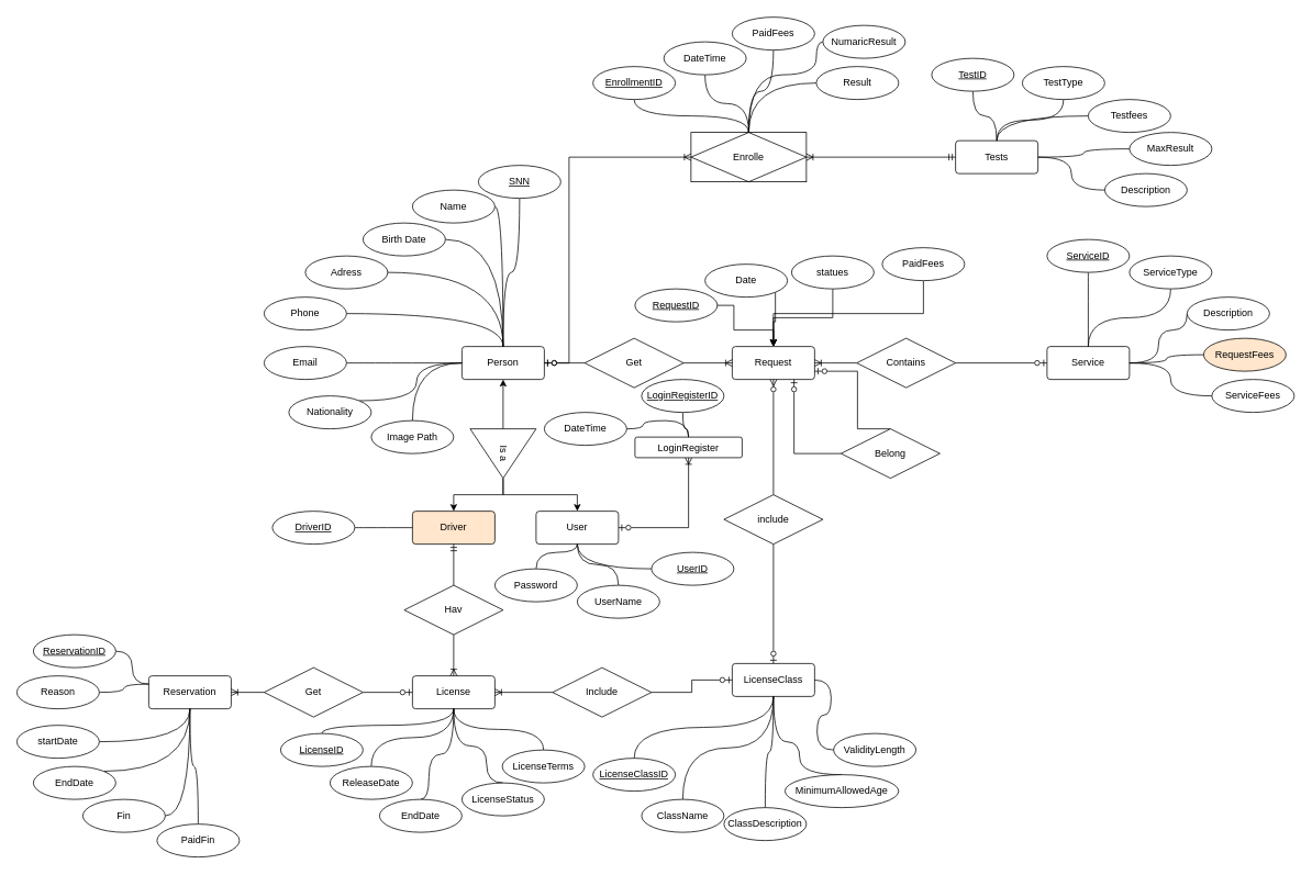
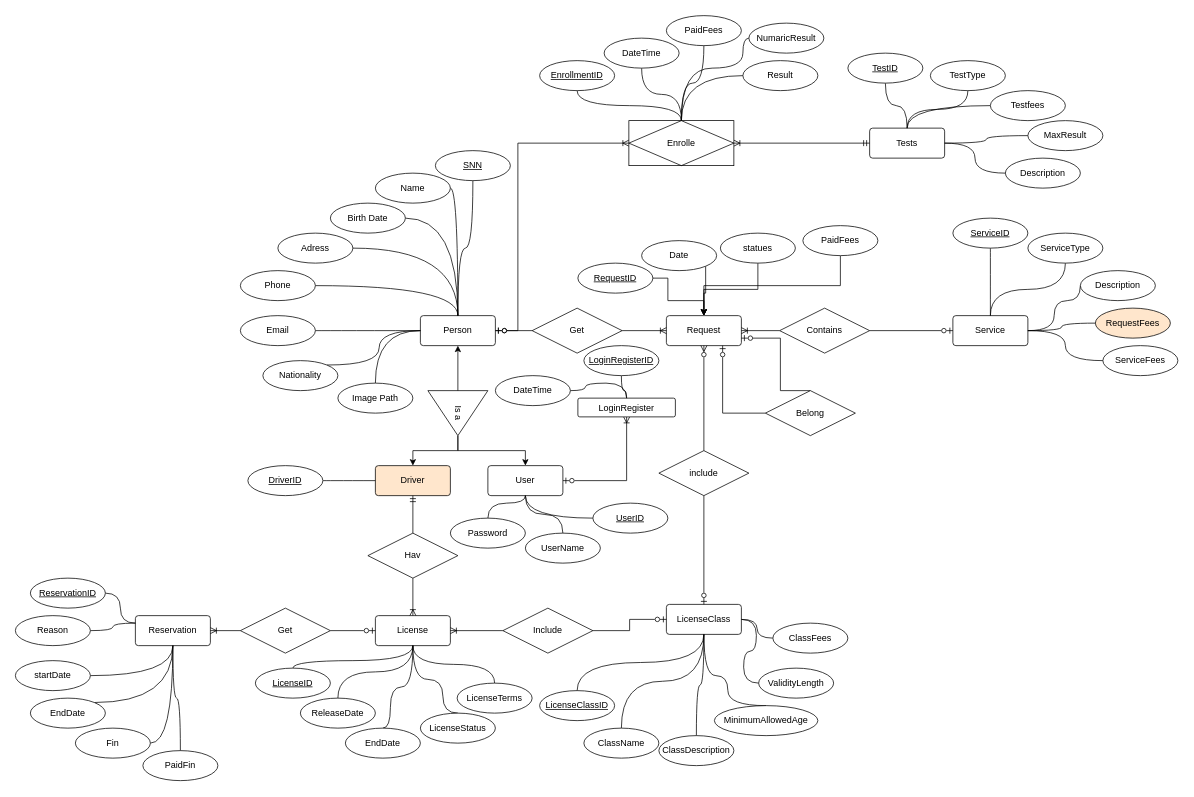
+ <mxCell id="68" style="edgeStyle=orthogonalEdgeStyle;rounded=0;orthogonalLoop=1;jettySize=auto;html=1;exitX=0;exitY=0.5;exitDx=0;exitDy=0;entryX=1;entryY=0.5;entryDx=0;entryDy=0;endArrow=none;startFill=0;curved=1;" edge="1" parent="1" source="69" target="4"><mxGeometry relative="1" as="geometry" /></mxCell>
+ <mxCell id="69" value="ClassFees" style="ellipse;whiteSpace=wrap;html=1;align=center;" vertex="1" parent="1"><mxGeometry x="1030" y="830" width="100" height="40" as="geometry" /></mxCell>
